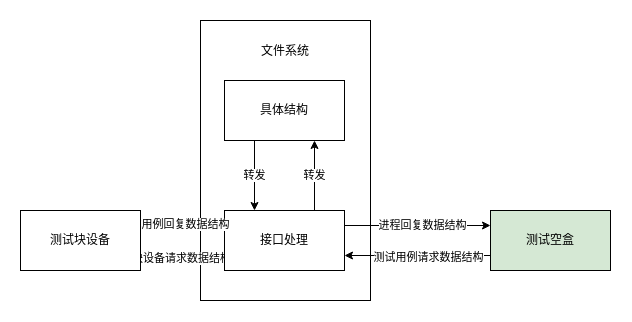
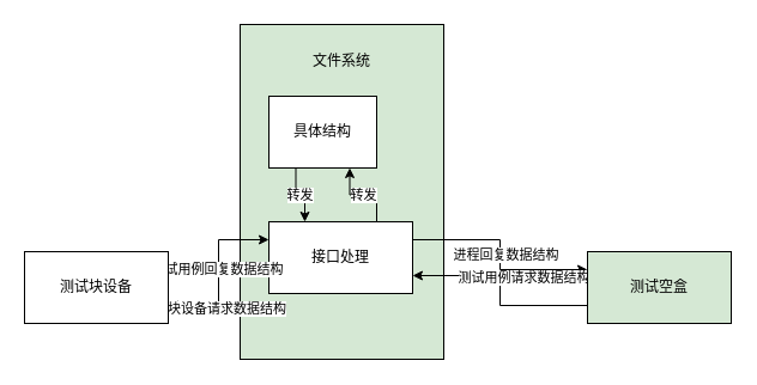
- <mxCell id="9" value="具体结构" style="rounded=0;whiteSpace=wrap;html=1;" vertex="1" parent="1"><mxGeometry x="224" y="80" width="120" height="60" as="geometry" /></mxCell>
+ <mxCell id="9" value="具体结构" style="rounded=0;whiteSpace=wrap;html=1;" vertex="1" parent="1"><mxGeometry x="224" y="80" width="90" height="60" as="geometry" /></mxCell>
- <mxCell id="2" value="文件系统" style="rounded=0;whiteSpace=wrap;html=1;verticalAlign=top;spacingTop=17;" vertex="1" parent="1"><mxGeometry x="200" y="20" width="170" height="280" as="geometry" /></mxCell>
+ <mxCell id="2" value="文件系统" style="rounded=0;whiteSpace=wrap;html=1;verticalAlign=top;spacingTop=17;fillColor=#d5e8d4;" vertex="1" parent="1"><mxGeometry x="200" y="20" width="170" height="280" as="geometry" /></mxCell>
- <mxCell id="7" value="接口处理" style="rounded=0;whiteSpace=wrap;html=1;" vertex="1" parent="1"><mxGeometry x="224" y="210" width="120" height="60" as="geometry" /></mxCell>
+ <mxCell id="7" value="接口处理" style="rounded=0;whiteSpace=wrap;html=1;" vertex="1" parent="1"><mxGeometry x="224" y="185" width="120" height="60" as="geometry" /></mxCell>
